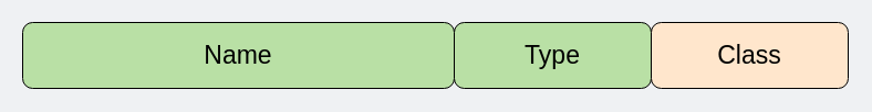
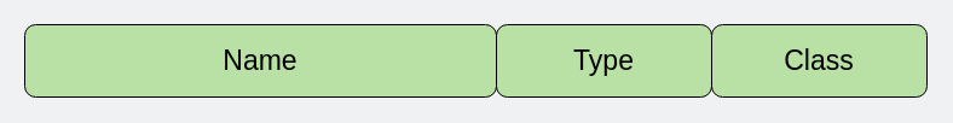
- <mxCell id="4" value="Class" style="rounded=1;whiteSpace=wrap;html=1;fontSize=23;fillColor=#ffe6cc;" vertex="1" parent="1"><mxGeometry x="588" y="20" width="178" height="60" as="geometry" /></mxCell>
+ <mxCell id="4" value="Class" style="rounded=1;whiteSpace=wrap;html=1;fontSize=23;fillColor=#B9E0A5;" vertex="1" parent="1"><mxGeometry x="588" y="20" width="178" height="60" as="geometry" /></mxCell>
